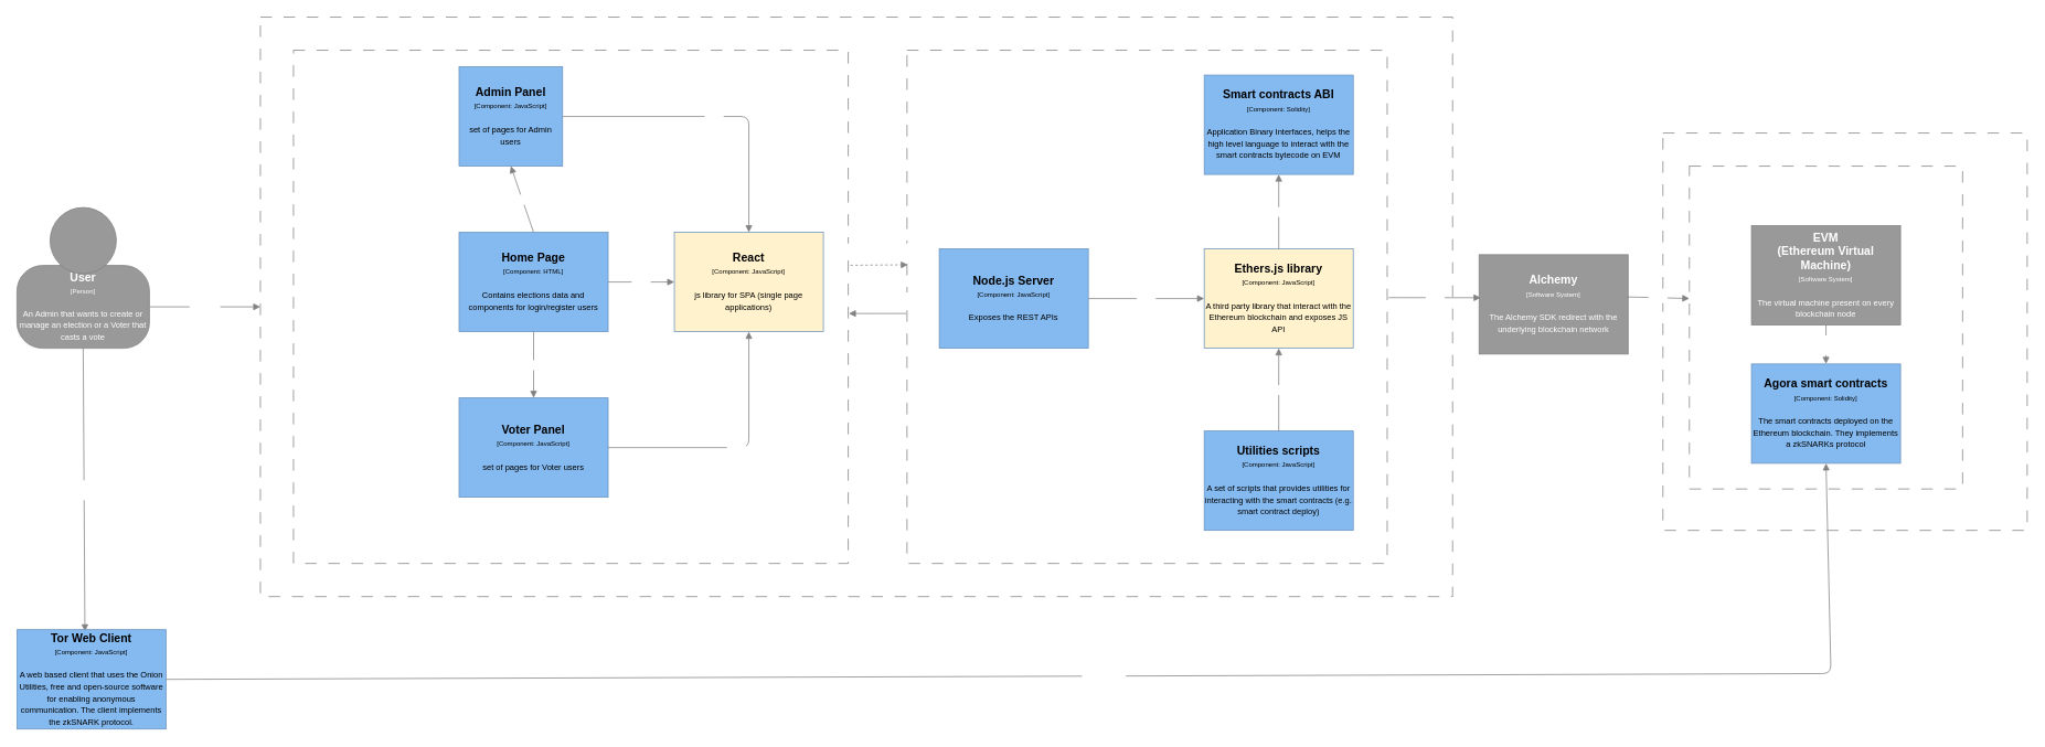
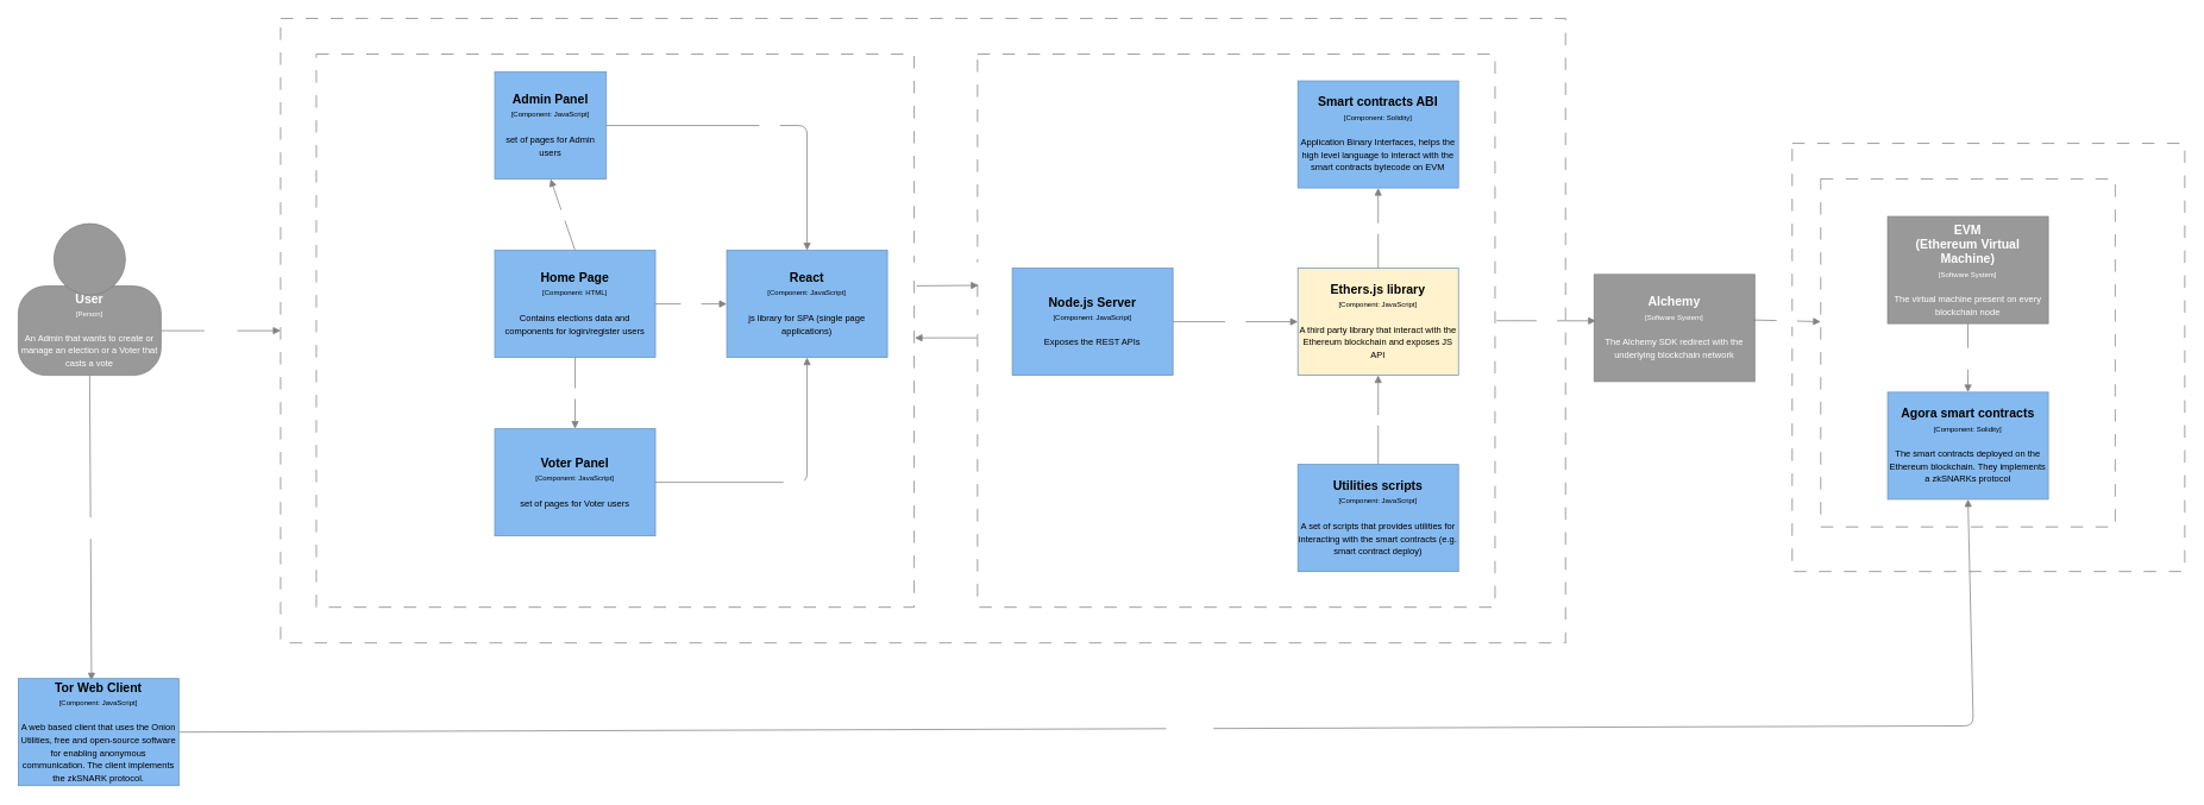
- <mxCell id="33" value="&lt;span style=&quot;font-size: 10px&quot;&gt;&lt;b&gt;invokes REST APIs&lt;/b&gt;&lt;br&gt;&lt;/span&gt;" style="endArrow=block;html=1;fontSize=10;fontColor=#FFFFFF;strokeWidth=1;endFill=1;strokeColor=#828282;elbow=vertical;metaEdit=1;exitX=1.004;exitY=0.419;exitDx=0;exitDy=0;exitPerimeter=0;entryX=0.002;entryY=0.418;entryDx=0;entryDy=0;entryPerimeter=0;dashed=1;" edge="1" parent="1" source="17" target="8"><mxGeometry y="20" width="50" height="50" relative="1" as="geometry"><mxPoint x="1034" y="360" as="sourcePoint" /><mxPoint x="1094" y="360" as="targetPoint" /><mxPoint as="offset" /></mxGeometry></mxCell>
+ <mxCell id="33" value="&lt;span style=&quot;font-size: 10px&quot;&gt;&lt;b&gt;invokes REST APIs&lt;/b&gt;&lt;br&gt;&lt;/span&gt;" style="endArrow=block;html=1;fontSize=10;fontColor=#FFFFFF;strokeWidth=1;endFill=1;strokeColor=#828282;elbow=vertical;metaEdit=1;exitX=1.004;exitY=0.419;exitDx=0;exitDy=0;exitPerimeter=0;entryX=0.002;entryY=0.418;entryDx=0;entryDy=0;entryPerimeter=0;" edge="1" parent="1" source="17" target="8"><mxGeometry y="20" width="50" height="50" relative="1" as="geometry"><mxPoint x="1034" y="360" as="sourcePoint" /><mxPoint x="1094" y="360" as="targetPoint" /><mxPoint as="offset" /></mxGeometry></mxCell>
- <mxCell id="4" value="&lt;div&gt;&lt;span style=&quot;font-size: 14px&quot;&gt;&lt;b&gt;EVM&#10;(Ethereum Virtual Machine)&lt;/b&gt;&lt;/span&gt;&lt;/div&gt;&lt;div&gt;&lt;span style=&quot;font-size: 8px&quot;&gt;[Software System&lt;/span&gt;&lt;span style=&quot;font-size: 8px&quot;&gt;]&lt;/span&gt;&lt;/div&gt;&lt;div&gt;&lt;span style=&quot;font-size: 8px&quot;&gt;&lt;br&gt;&lt;/span&gt;&lt;/div&gt;&lt;div&gt;&lt;font size=&quot;1&quot;&gt;The virtual machine present on every blockchain node&lt;/font&gt;&lt;/div&gt;" style="rounded=0;whiteSpace=wrap;html=1;fillColor=#999999;fontColor=#FFFFFF;strokeColor=#828282;resizable=0;rotatable=0;metaEdit=1;allowArrows=0;" parent="1" vertex="1"><mxGeometry x="2115" y="272" width="180" height="120" as="geometry" /></mxCell>
+ <mxCell id="4" value="&lt;div&gt;&lt;span style=&quot;font-size: 14px&quot;&gt;&lt;b&gt;EVM&#10;(Ethereum Virtual Machine)&lt;/b&gt;&lt;/span&gt;&lt;/div&gt;&lt;div&gt;&lt;span style=&quot;font-size: 8px&quot;&gt;[Software System&lt;/span&gt;&lt;span style=&quot;font-size: 8px&quot;&gt;]&lt;/span&gt;&lt;/div&gt;&lt;div&gt;&lt;span style=&quot;font-size: 8px&quot;&gt;&lt;br&gt;&lt;/span&gt;&lt;/div&gt;&lt;div&gt;&lt;font size=&quot;1&quot;&gt;The virtual machine present on every blockchain node&lt;/font&gt;&lt;/div&gt;" style="rounded=0;whiteSpace=wrap;html=1;fillColor=#999999;fontColor=#FFFFFF;strokeColor=#828282;resizable=0;rotatable=0;metaEdit=1;allowArrows=0;" parent="1" vertex="1"><mxGeometry x="2115" y="242" width="180" height="120" as="geometry" /></mxCell>
- <mxCell id="18" value="&lt;div&gt;&lt;span style=&quot;font-size: 14px&quot;&gt;&lt;b&gt;React&lt;/b&gt;&lt;/span&gt;&lt;/div&gt;&lt;div&gt;&lt;span style=&quot;font-size: 8px&quot;&gt;[Component: JavaScript]&lt;/span&gt;&lt;/div&gt;&lt;div&gt;&lt;span style=&quot;font-size: 8px&quot;&gt;&lt;br&gt;&lt;/span&gt;&lt;/div&gt;&lt;div&gt;&lt;font size=&quot;1&quot;&gt;js library for SPA (single page applications)&lt;/font&gt;&lt;/div&gt;" style="rounded=0;whiteSpace=wrap;html=1;fillColor=#fff2cc;fontColor=#000000;strokeColor=#6992BD;resizable=0;rotatable=0;metaEdit=1;allowArrows=0;" parent="1" vertex="1"><mxGeometry x="814" y="280" width="180" height="120" as="geometry" /></mxCell>
+ <mxCell id="18" value="&lt;div&gt;&lt;span style=&quot;font-size: 14px&quot;&gt;&lt;b&gt;React&lt;/b&gt;&lt;/span&gt;&lt;/div&gt;&lt;div&gt;&lt;span style=&quot;font-size: 8px&quot;&gt;[Component: JavaScript]&lt;/span&gt;&lt;/div&gt;&lt;div&gt;&lt;span style=&quot;font-size: 8px&quot;&gt;&lt;br&gt;&lt;/span&gt;&lt;/div&gt;&lt;div&gt;&lt;font size=&quot;1&quot;&gt;js library for SPA (single page applications)&lt;/font&gt;&lt;/div&gt;" style="rounded=0;whiteSpace=wrap;html=1;fillColor=#85baf0;fontColor=#000000;strokeColor=#6992BD;resizable=0;rotatable=0;metaEdit=1;allowArrows=0;" parent="1" vertex="1"><mxGeometry x="814" y="280" width="180" height="120" as="geometry" /></mxCell>
